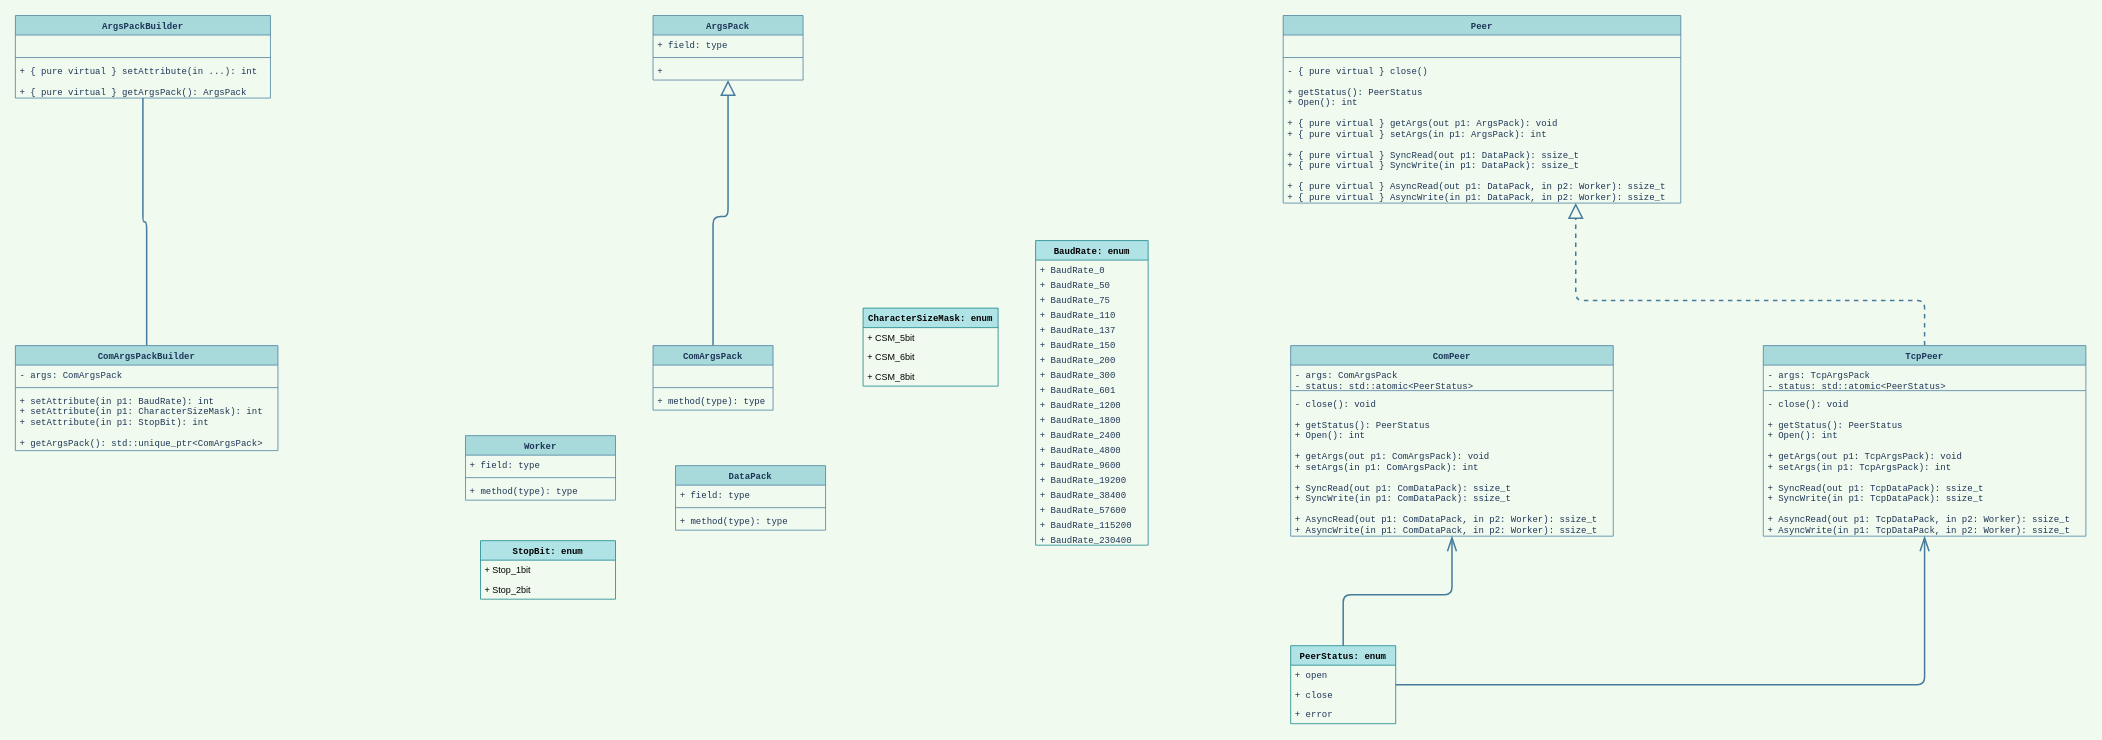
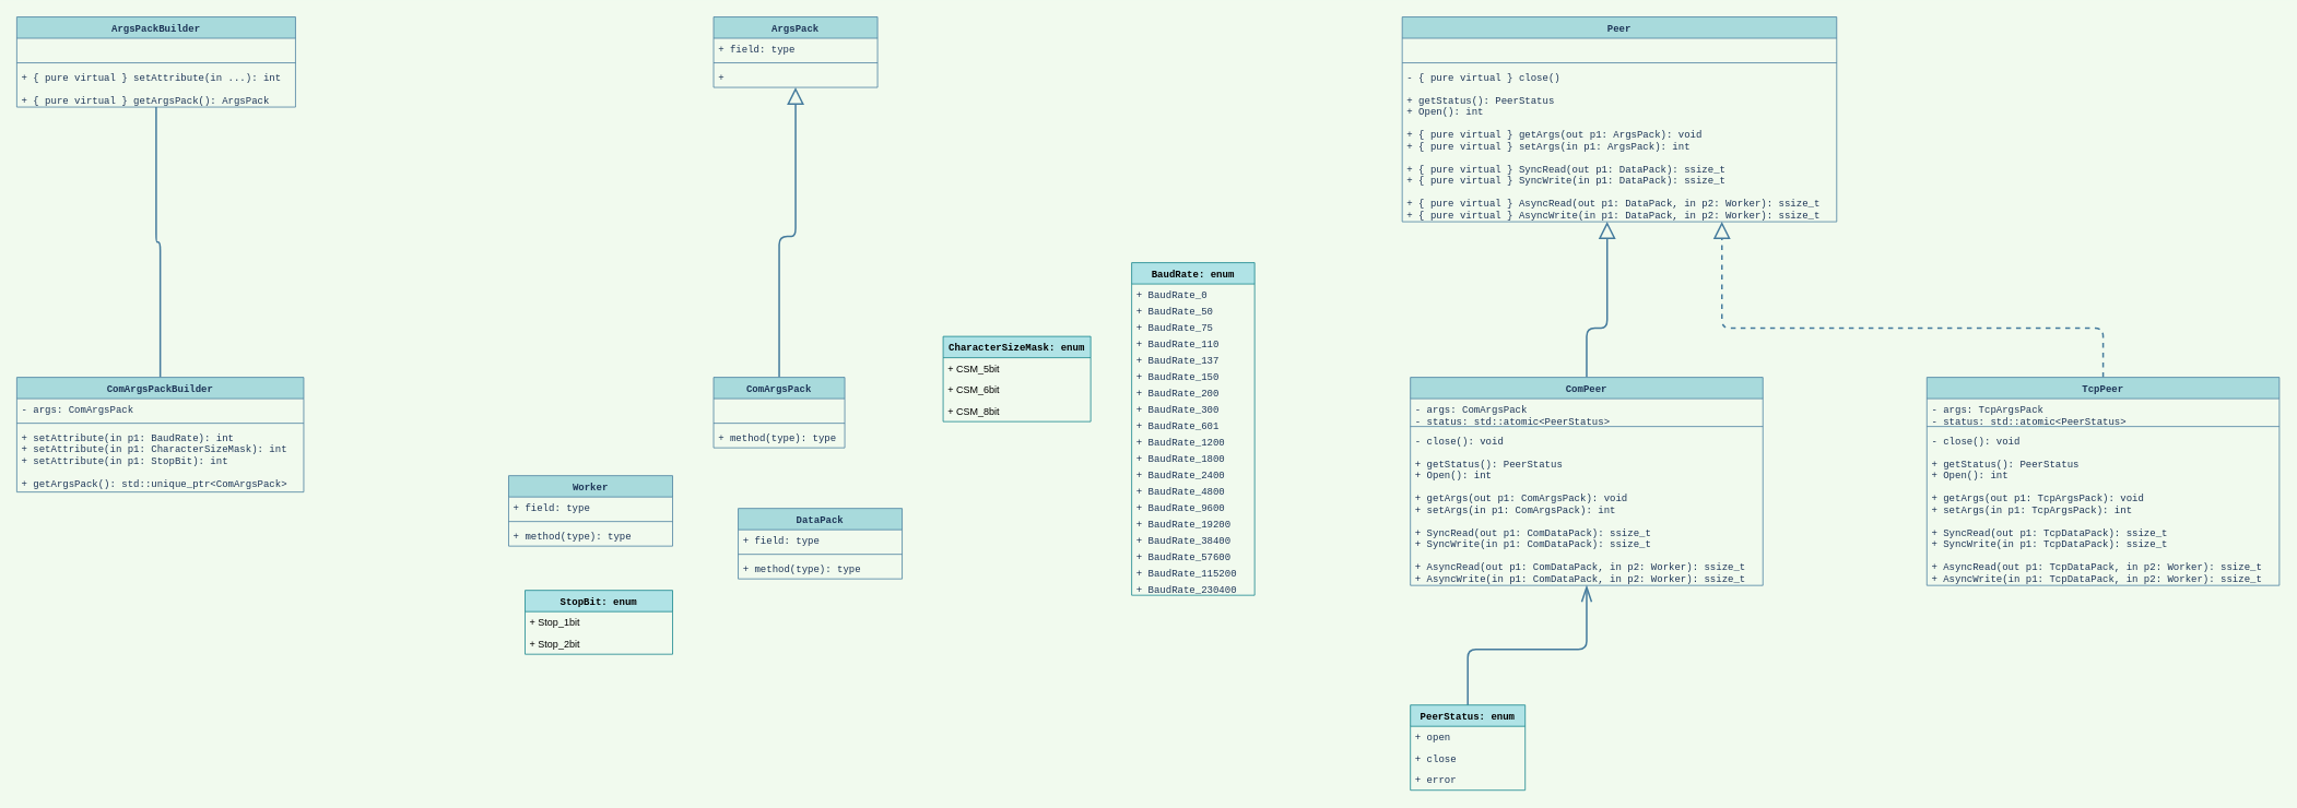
+ <mxCell id="19" value="" style="endArrow=block;endSize=16;endFill=0;html=1;exitX=0.5;exitY=0;exitDx=0;exitDy=0;edgeStyle=elbowEdgeStyle;elbow=vertical;fontFamily=Courier New;strokeWidth=2;labelBackgroundColor=#F1FAEE;strokeColor=#457B9D;fontColor=#1D3557;" parent="1" source="71" target="15" edge="1"><mxGeometry width="160" relative="1" as="geometry"><mxPoint x="1280" y="320" as="sourcePoint" /><mxPoint x="1710" y="200" as="targetPoint" /><Array as="points"><mxPoint x="1960" y="400" /></Array></mxGeometry></mxCell>
- <mxCell id="34" style="edgeStyle=orthogonalEdgeStyle;rounded=1;orthogonalLoop=1;jettySize=auto;html=1;endArrow=openThin;endFill=0;endSize=16;strokeColor=#457B9D;strokeWidth=2;fillColor=#A8DADC;fontFamily=Courier New;fontColor=#1D3557;" edge="1" parent="1" source="35" target="20"><mxGeometry relative="1" as="geometry" /></mxCell>
